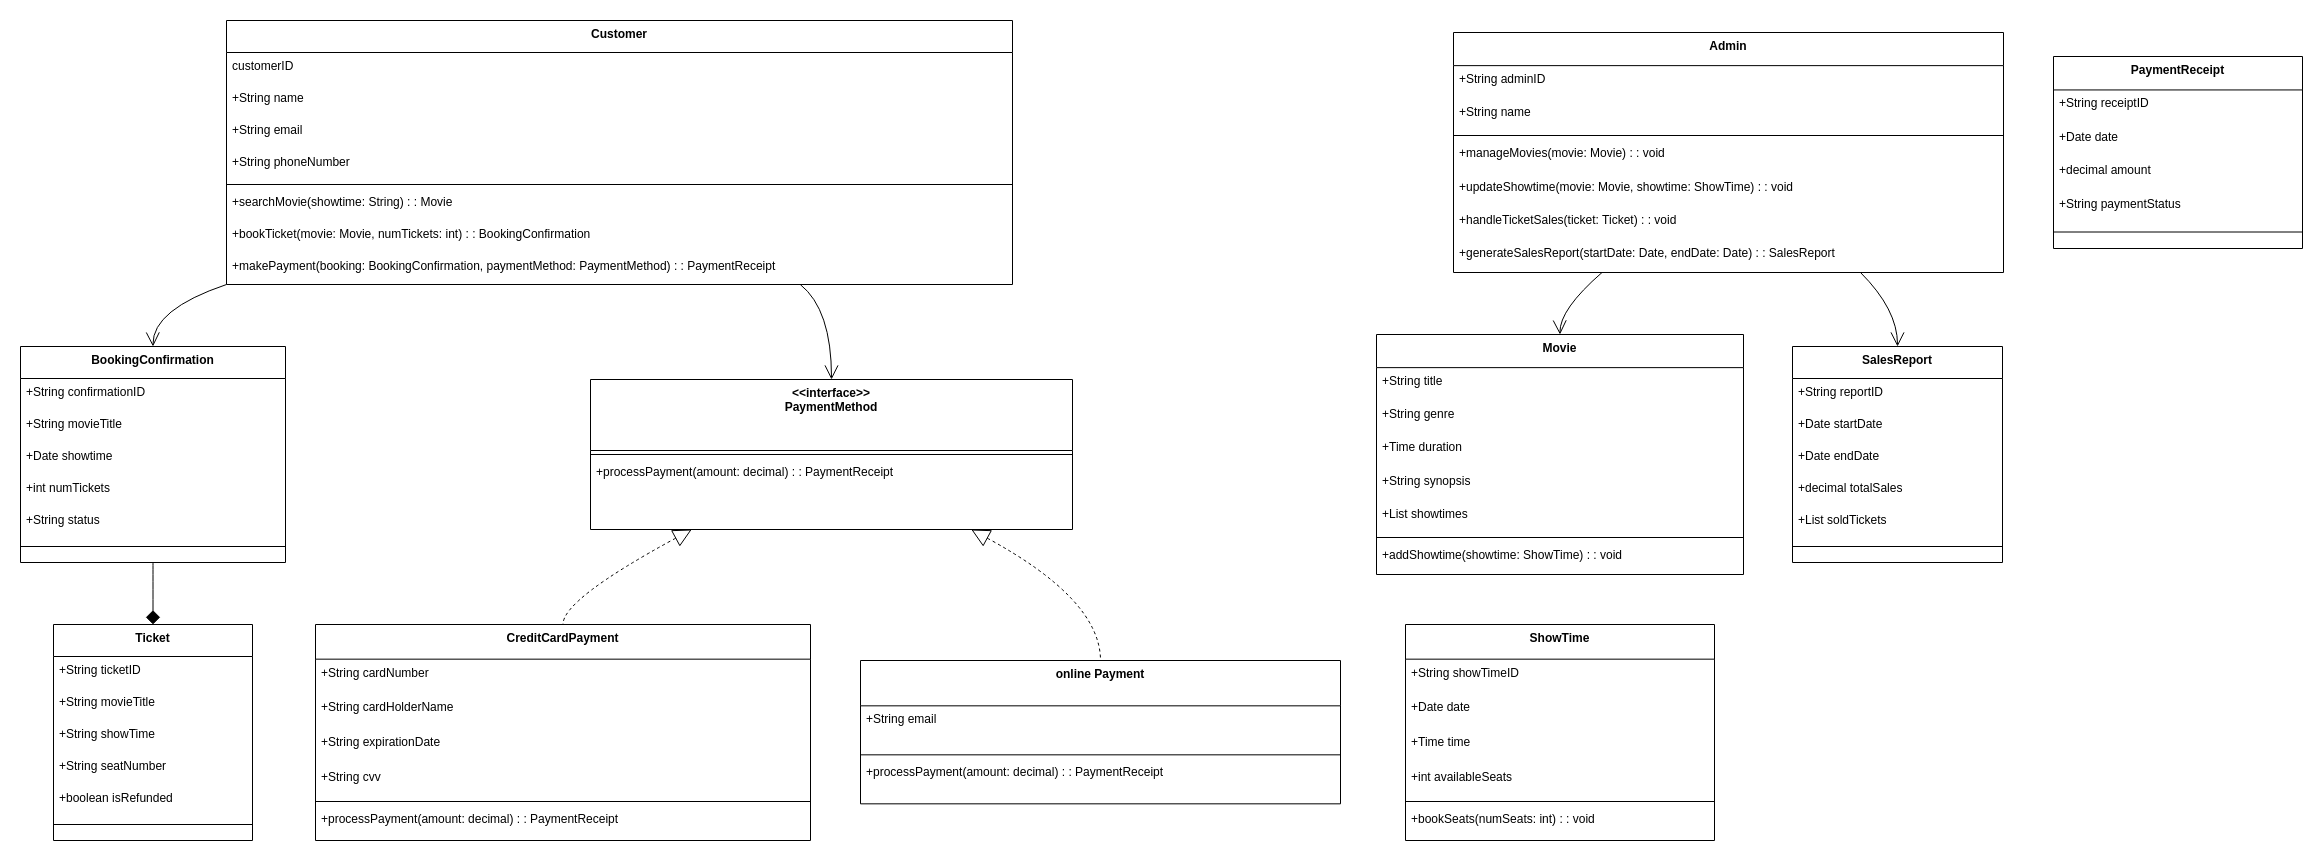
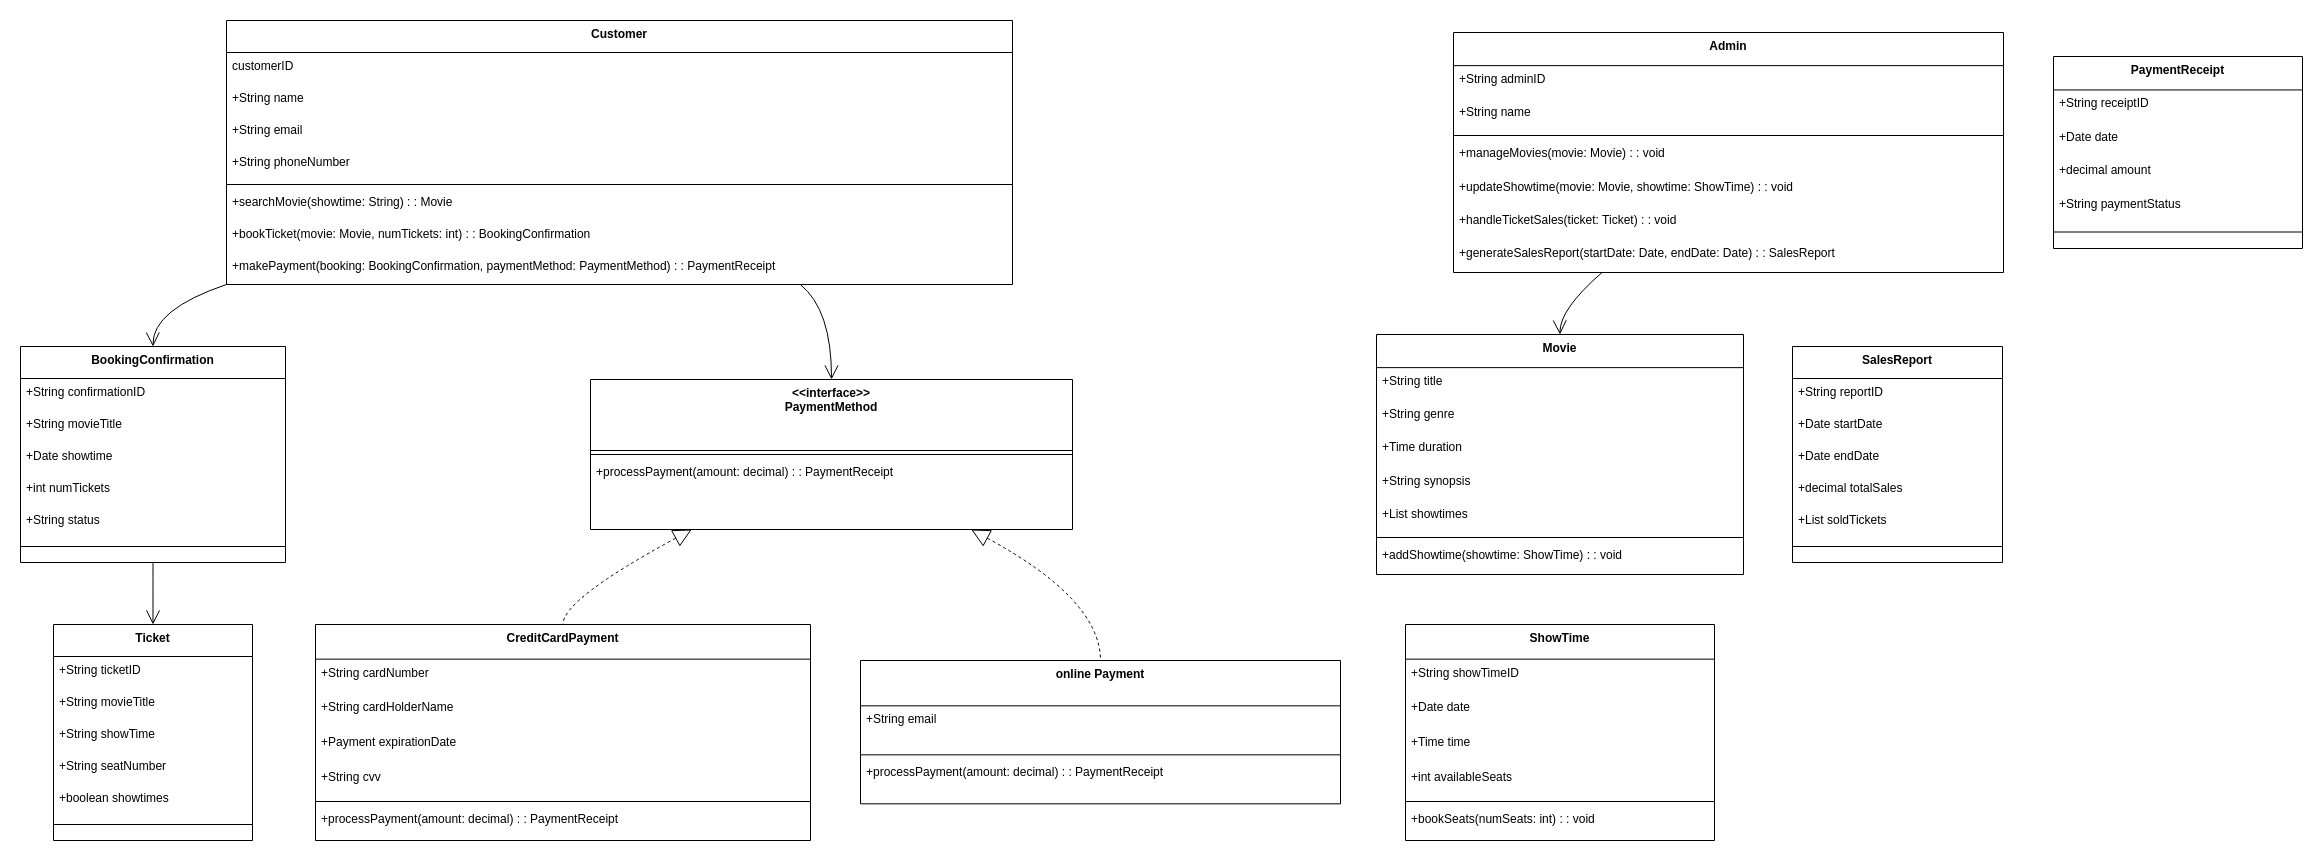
- <mxCell id="78" value="" style="curved=1;startArrow=none;endArrow=open;endSize=12;exitX=0.74;exitY=1;entryX=0.5;entryY=0;" parent="1" source="11" target="68" edge="1"><mxGeometry relative="1" as="geometry"><Array as="points"><mxPoint x="1897" y="309" /></Array></mxGeometry></mxCell>
- <mxCell id="79" value="" style="curved=1;startArrow=none;endArrow=diamond;endSize=12;exitX=0.5;exitY=1;entryX=0.5;entryY=0;" parent="1" source="34" target="61" edge="1"><mxGeometry relative="1" as="geometry"><Array as="points" /></mxGeometry></mxCell>
+ <mxCell id="79" value="" style="curved=1;startArrow=none;endArrow=open;endSize=12;exitX=0.5;exitY=1;entryX=0.5;entryY=0;" parent="1" source="34" target="61" edge="1"><mxGeometry relative="1" as="geometry"><Array as="points" /></mxGeometry></mxCell>
- <mxCell id="47" value="+String expirationDate" style="text;strokeColor=none;fillColor=none;align=left;verticalAlign=top;spacingLeft=4;spacingRight=4;overflow=hidden;rotatable=0;points=[[0,0.5],[1,0.5]];portConstraint=eastwest;" parent="44" vertex="1"><mxGeometry y="104" width="495" height="35" as="geometry" /></mxCell>
+ <mxCell id="47" value="+Payment expirationDate" style="text;strokeColor=none;fillColor=none;align=left;verticalAlign=top;spacingLeft=4;spacingRight=4;overflow=hidden;rotatable=0;points=[[0,0.5],[1,0.5]];portConstraint=eastwest;" parent="44" vertex="1"><mxGeometry y="104" width="495" height="35" as="geometry" /></mxCell>
- <mxCell id="66" value="+boolean isRefunded" style="text;strokeColor=none;fillColor=none;align=left;verticalAlign=top;spacingLeft=4;spacingRight=4;overflow=hidden;rotatable=0;points=[[0,0.5],[1,0.5]];portConstraint=eastwest;" parent="61" vertex="1"><mxGeometry y="160" width="199" height="32" as="geometry" /></mxCell>
+ <mxCell id="66" value="+boolean showtimes" style="text;strokeColor=none;fillColor=none;align=left;verticalAlign=top;spacingLeft=4;spacingRight=4;overflow=hidden;rotatable=0;points=[[0,0.5],[1,0.5]];portConstraint=eastwest;" parent="61" vertex="1"><mxGeometry y="160" width="199" height="32" as="geometry" /></mxCell>
